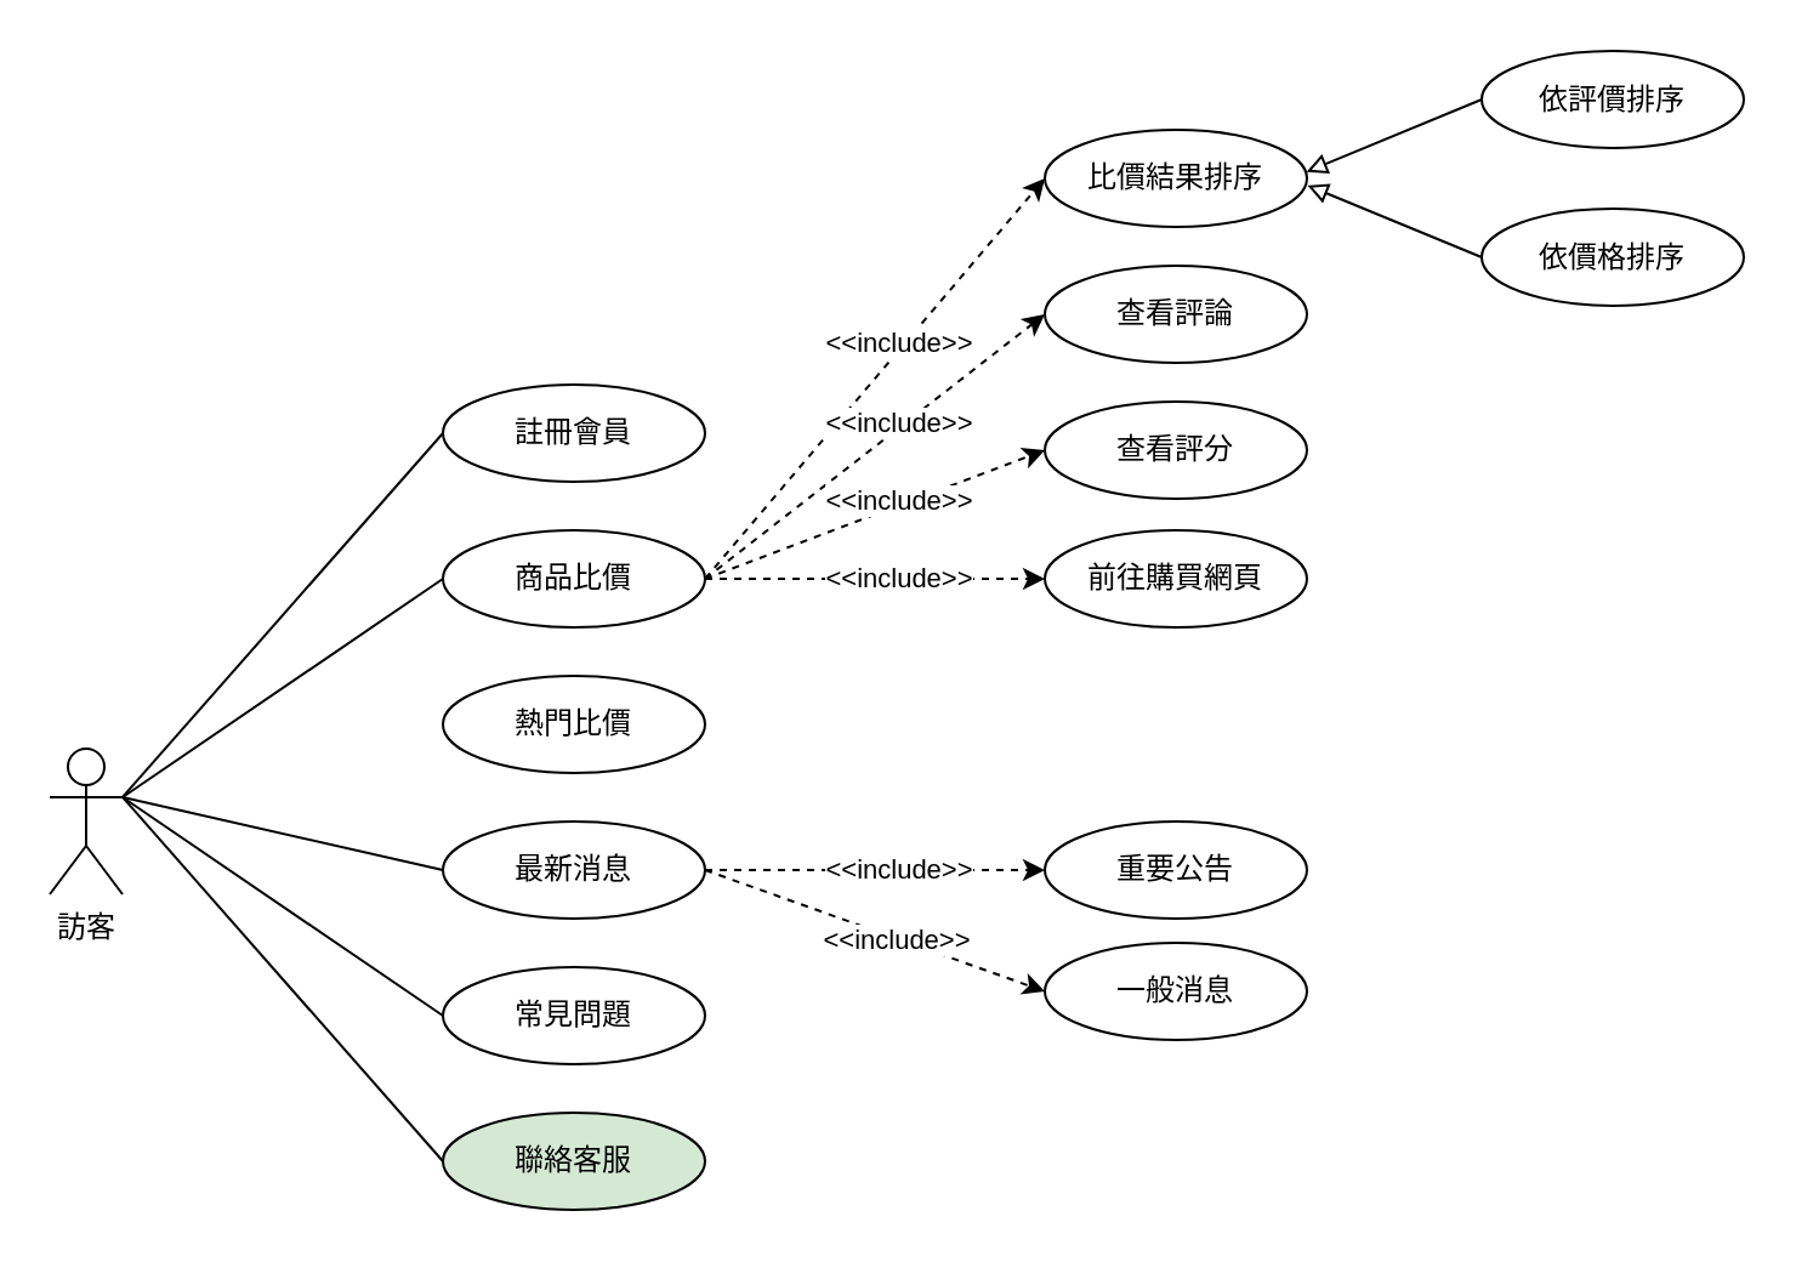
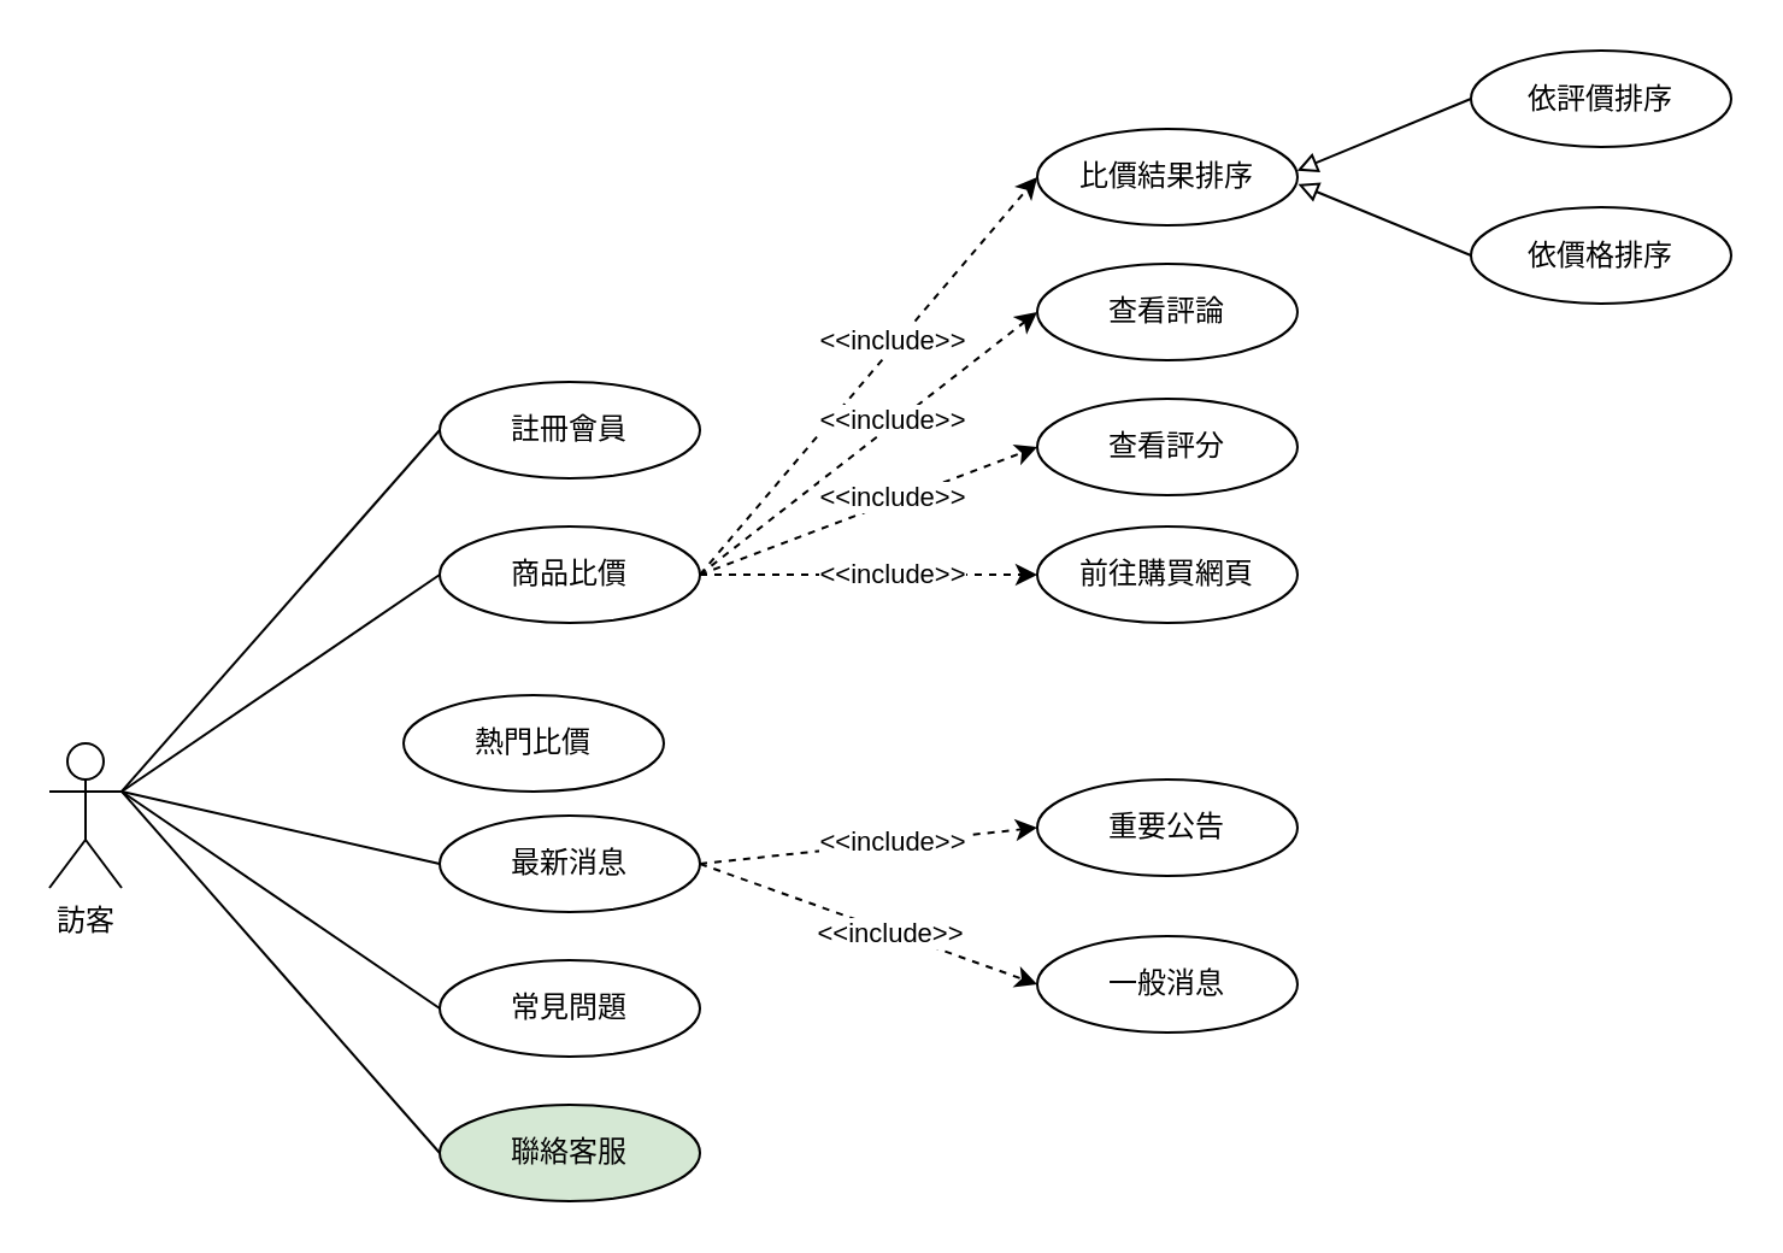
- <mxCell id="15" value="熱門比價" style="ellipse;whiteSpace=wrap;html=1;container=0;" parent="1" vertex="1"><mxGeometry x="182" y="278" width="108" height="40" as="geometry" /></mxCell>
+ <mxCell id="15" value="熱門比價" style="ellipse;whiteSpace=wrap;html=1;container=0;" parent="1" vertex="1"><mxGeometry x="167" y="288" width="108" height="40" as="geometry" /></mxCell>
- <mxCell id="18" value="重要公告" style="ellipse;whiteSpace=wrap;html=1;container=0;" parent="1" vertex="1"><mxGeometry x="430" y="338" width="108" height="40" as="geometry" /></mxCell>
+ <mxCell id="18" value="重要公告" style="ellipse;whiteSpace=wrap;html=1;container=0;" parent="1" vertex="1"><mxGeometry x="430" y="323" width="108" height="40" as="geometry" /></mxCell>
